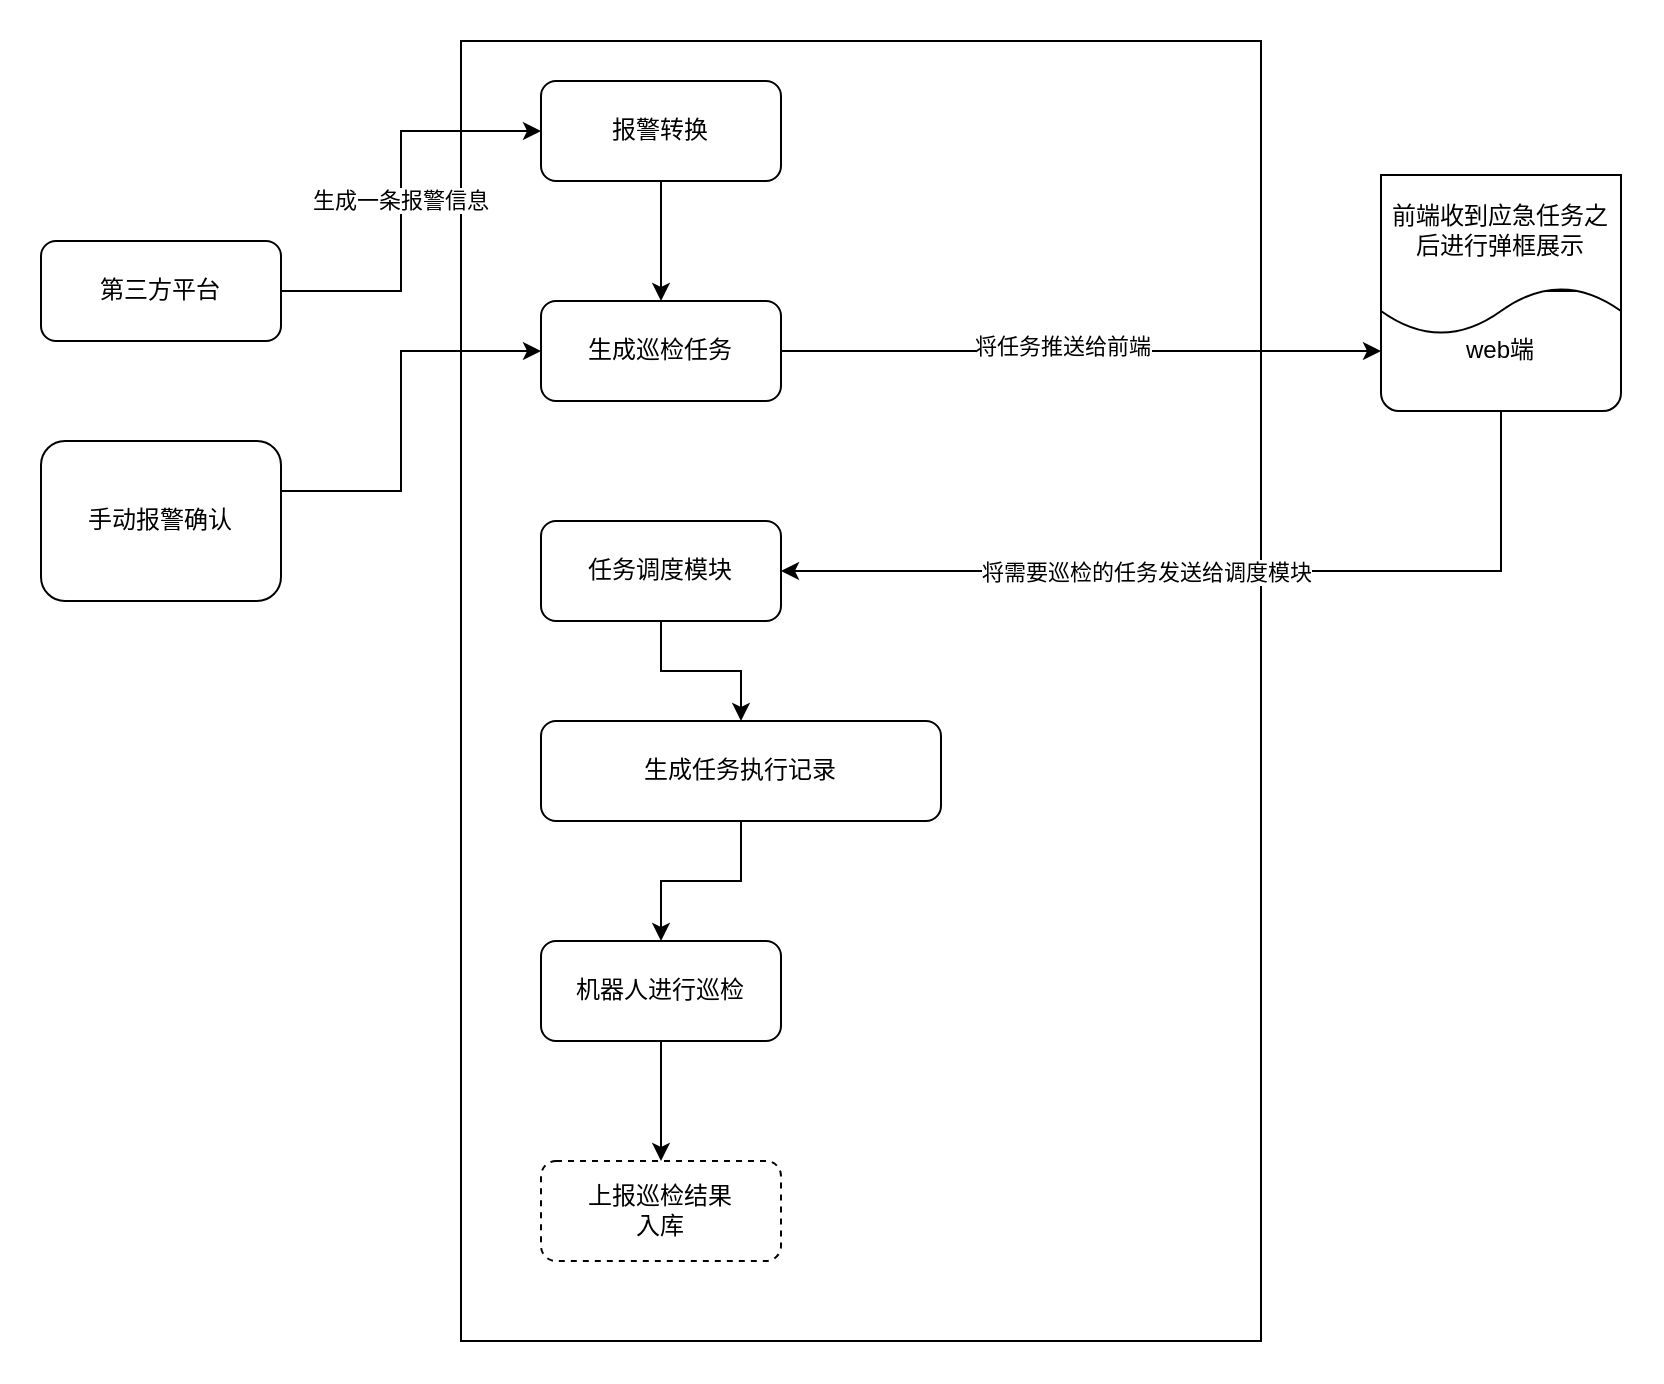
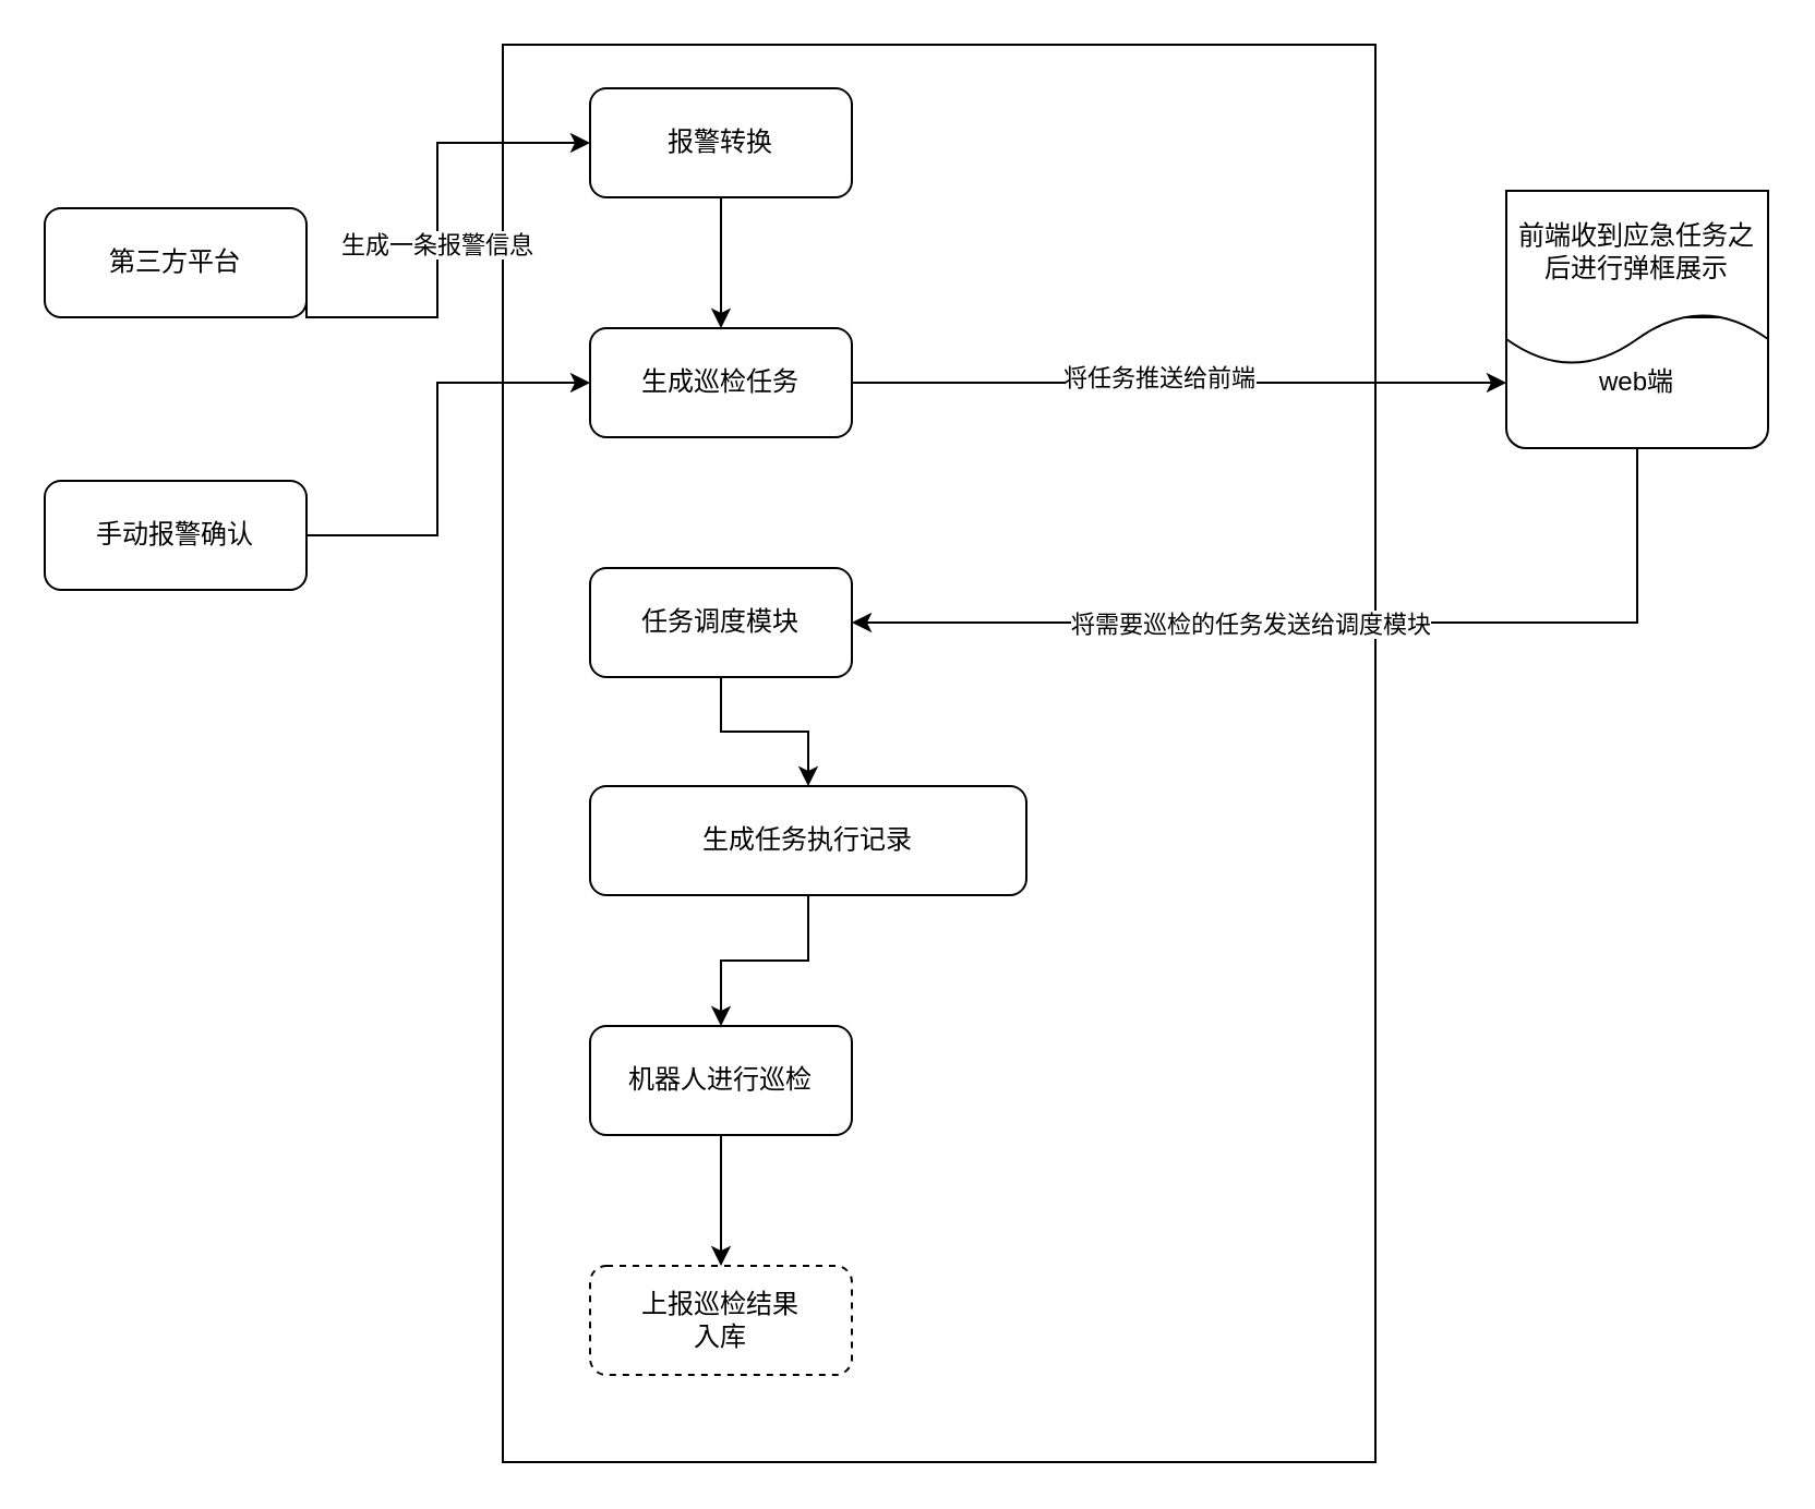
- <mxCell id="4" value="第三方平台" style="rounded=1;whiteSpace=wrap;html=1;" parent="1" vertex="1"><mxGeometry x="20" y="120" width="120" height="50" as="geometry" /></mxCell>
+ <mxCell id="4" value="第三方平台" style="rounded=1;whiteSpace=wrap;html=1;" parent="1" vertex="1"><mxGeometry x="20" y="95" width="120" height="50" as="geometry" /></mxCell>
- <mxCell id="21" value="手动报警确认" style="rounded=1;whiteSpace=wrap;html=1;" parent="1" vertex="1"><mxGeometry x="20" y="220" width="120" height="80" as="geometry" /></mxCell>
+ <mxCell id="21" value="手动报警确认" style="rounded=1;whiteSpace=wrap;html=1;" parent="1" vertex="1"><mxGeometry x="20" y="220" width="120" height="50" as="geometry" /></mxCell>
